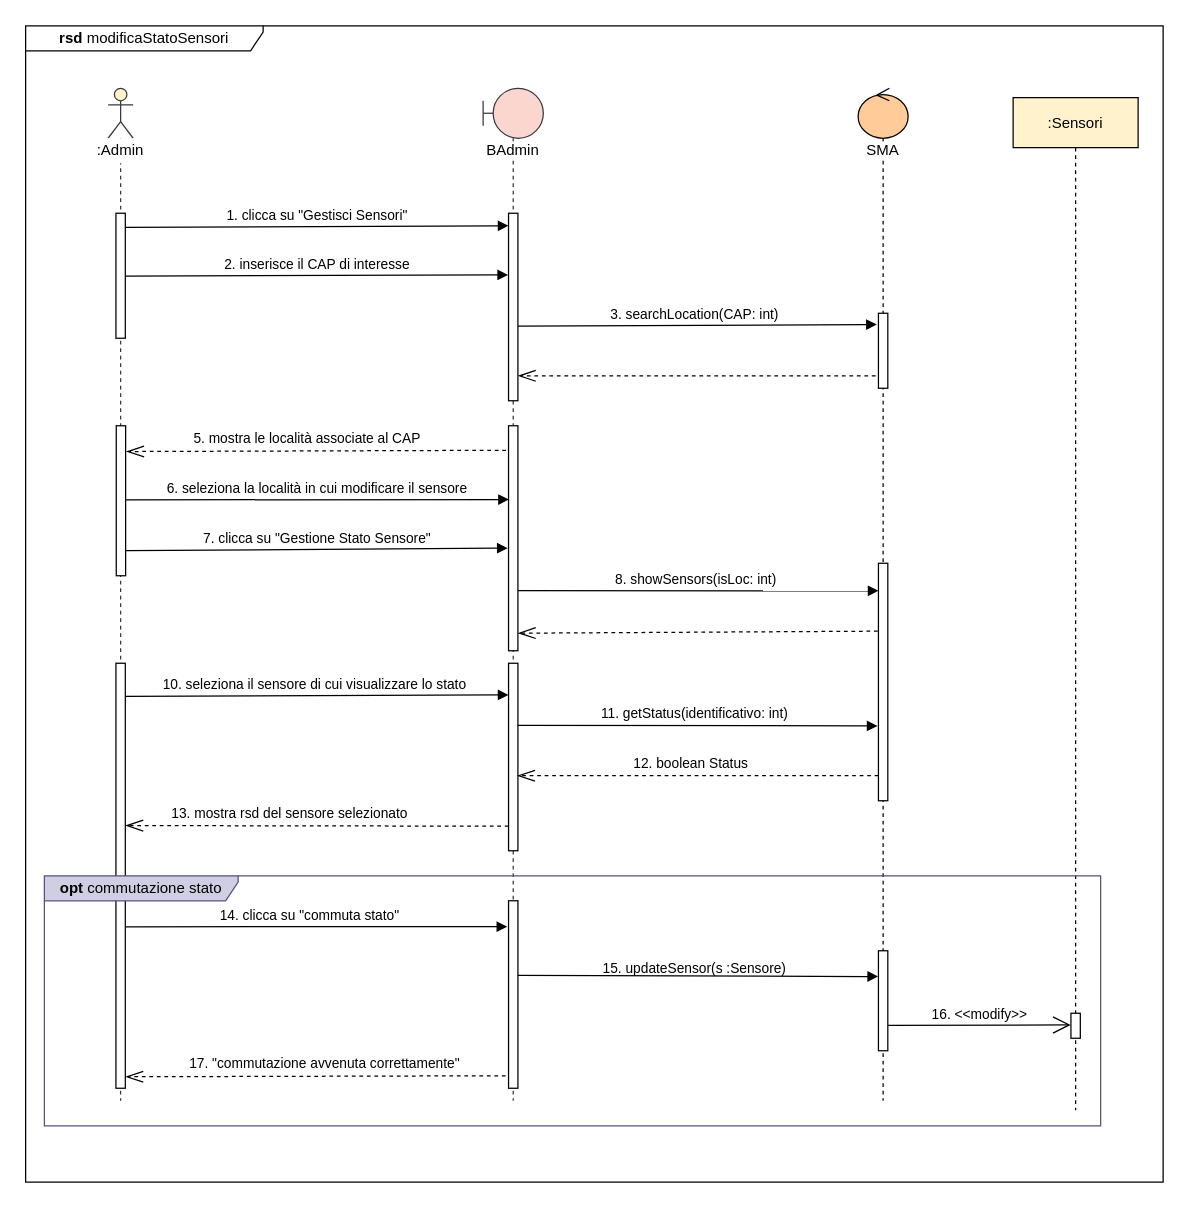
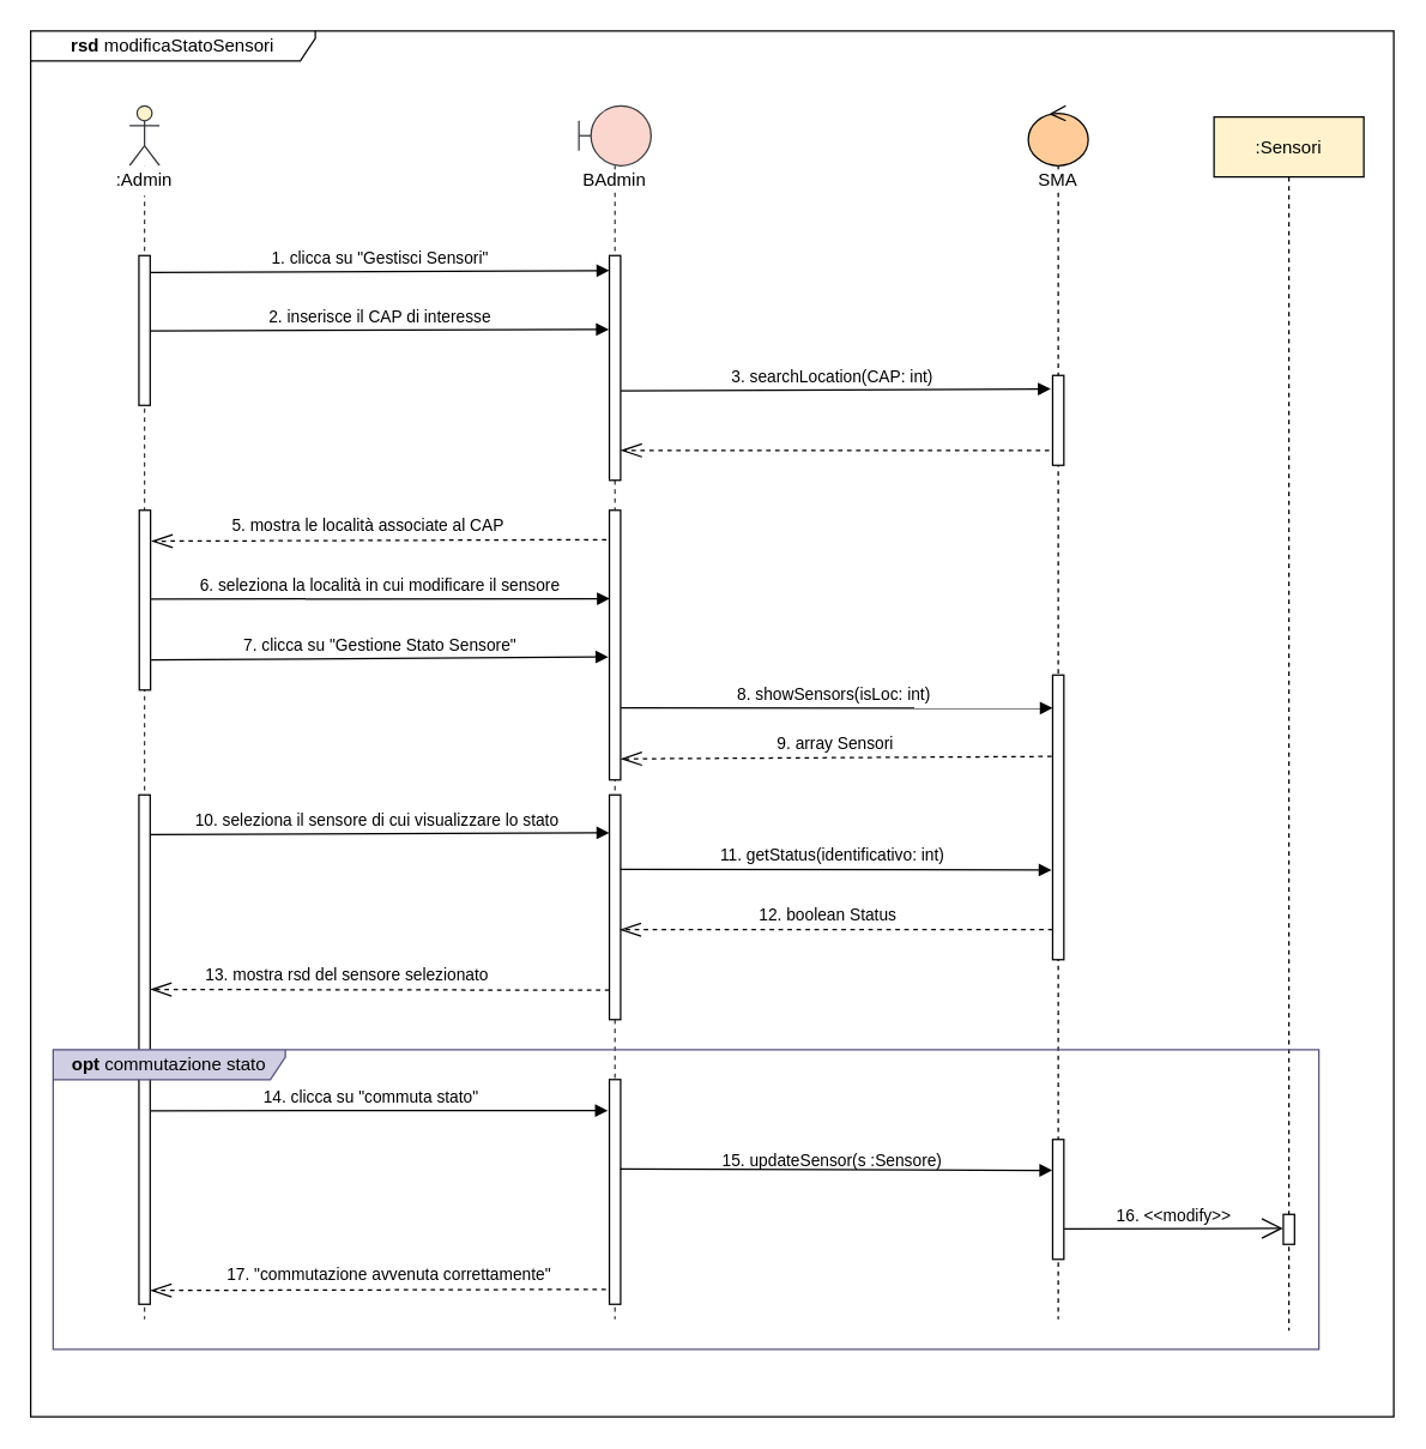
+ <mxCell id="28" value="&lt;font style=&quot;font-size: 11px&quot;&gt;9. array Sensori&lt;/font&gt;" style="text;html=1;align=center;verticalAlign=middle;resizable=0;points=[];autosize=1;" parent="1" vertex="1"><mxGeometry x="512.16" y="486" width="90" height="20" as="geometry" /></mxCell>
